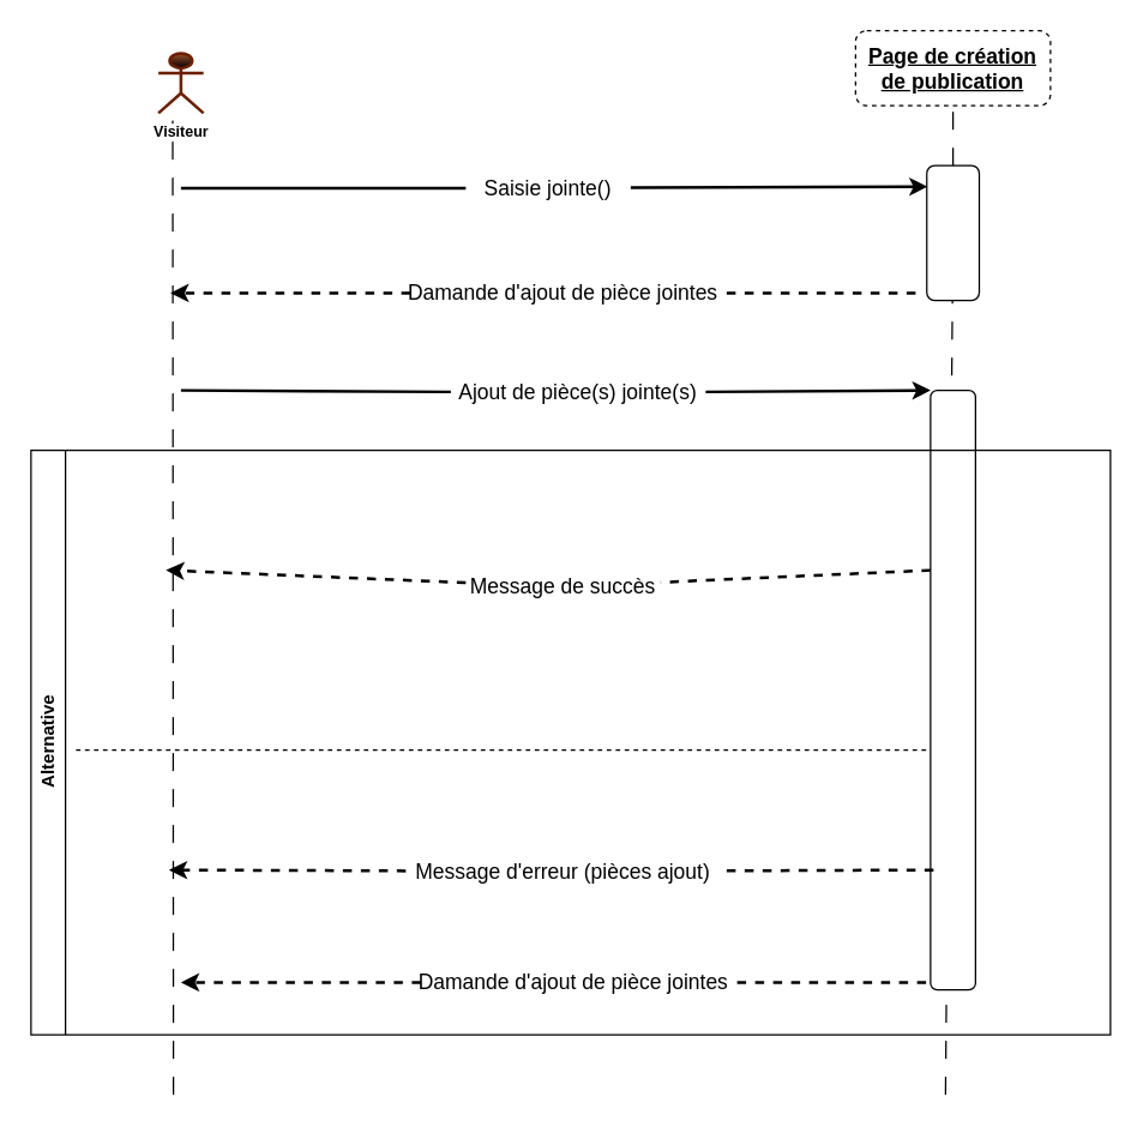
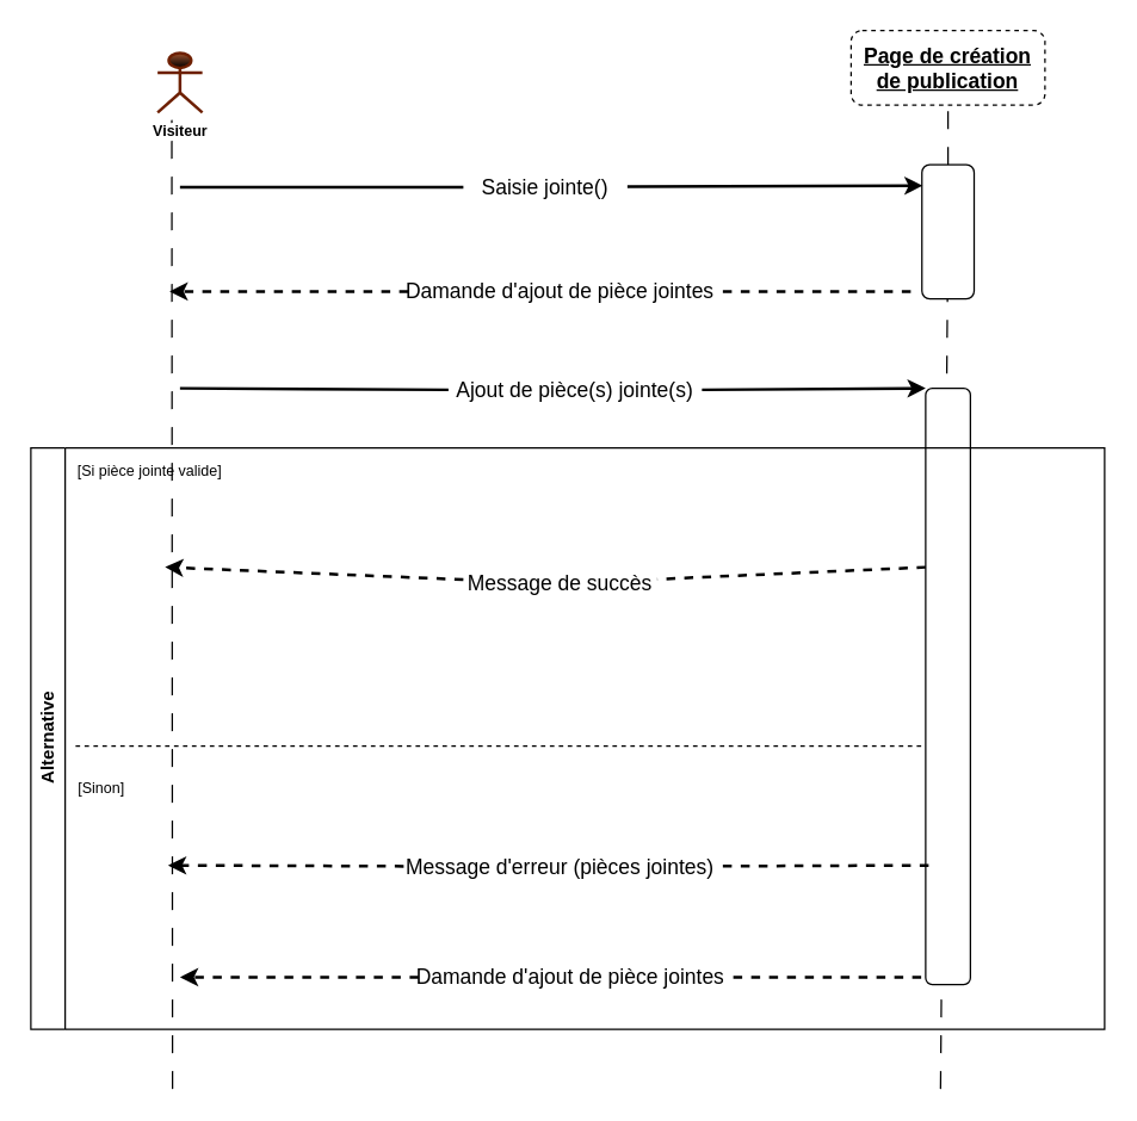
+ <mxCell id="19" value="&lt;font style=&quot;font-size: 10px;&quot;&gt;[Si pièce jointe valide]&lt;/font&gt;" style="text;html=1;strokeColor=none;fillColor=none;align=center;verticalAlign=middle;whiteSpace=wrap;rounded=0;" parent="18" vertex="1"><mxGeometry x="30" width="100" height="30" as="geometry" /></mxCell>
+ <mxCell id="20" value="&lt;font style=&quot;font-size: 10px;&quot;&gt;[Sinon]&lt;/font&gt;" style="text;html=1;strokeColor=none;fillColor=none;align=left;verticalAlign=middle;whiteSpace=wrap;rounded=0;" parent="18" vertex="1"><mxGeometry x="30" y="213" width="110" height="30" as="geometry" /></mxCell>
- <mxCell id="29" value="Message d'erreur (pièces ajout)" style="text;html=1;strokeColor=none;fillColor=none;align=center;verticalAlign=middle;whiteSpace=wrap;rounded=0;fontSize=14;" parent="1" vertex="1"><mxGeometry x="270" y="566" width="210" height="30" as="geometry" /></mxCell>
+ <mxCell id="29" value="Message d'erreur (pièces jointes)" style="text;html=1;strokeColor=none;fillColor=none;align=center;verticalAlign=middle;whiteSpace=wrap;rounded=0;fontSize=14;" parent="1" vertex="1"><mxGeometry x="270" y="566" width="210" height="30" as="geometry" /></mxCell>
